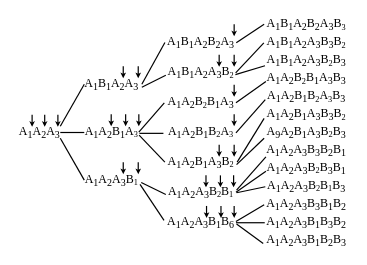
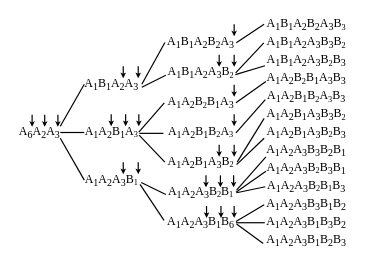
- <mxCell id="25" value="&lt;font style=&quot;font-size: 20px;&quot; face=&quot;Times New Roman&quot;&gt;A&lt;sub&gt;1&lt;/sub&gt;A&lt;sub&gt;2&lt;/sub&gt;&lt;/font&gt;&lt;font style=&quot;&quot; face=&quot;Times New Roman&quot;&gt;&lt;span style=&quot;font-size: 20px;&quot;&gt;A&lt;sub&gt;3&lt;/sub&gt;&lt;/span&gt;&lt;/font&gt;" style="text;html=1;align=center;verticalAlign=middle;resizable=0;points=[];autosize=1;strokeColor=none;fillColor=none;" vertex="1" parent="1"><mxGeometry x="20" y="200" width="90" height="40" as="geometry" /></mxCell>
+ <mxCell id="25" value="&lt;font style=&quot;font-size: 20px;&quot; face=&quot;Times New Roman&quot;&gt;A&lt;sub&gt;6&lt;/sub&gt;A&lt;sub&gt;2&lt;/sub&gt;&lt;/font&gt;&lt;font style=&quot;&quot; face=&quot;Times New Roman&quot;&gt;&lt;span style=&quot;font-size: 20px;&quot;&gt;A&lt;sub&gt;3&lt;/sub&gt;&lt;/span&gt;&lt;/font&gt;" style="text;html=1;align=center;verticalAlign=middle;resizable=0;points=[];autosize=1;strokeColor=none;fillColor=none;" vertex="1" parent="1"><mxGeometry x="20" y="200" width="90" height="40" as="geometry" /></mxCell>
- <mxCell id="8" value="&lt;font style=&quot;font-size: 20px;&quot; face=&quot;Times New Roman&quot;&gt;A&lt;sub&gt;9&lt;/sub&gt;A&lt;sub&gt;2&lt;/sub&gt;B&lt;sub&gt;1&lt;/sub&gt;&lt;/font&gt;&lt;font style=&quot;&quot; face=&quot;Times New Roman&quot;&gt;&lt;span style=&quot;font-size: 20px;&quot;&gt;A&lt;sub&gt;3&lt;/sub&gt;B&lt;/span&gt;&lt;span style=&quot;font-size: 16.667px;&quot;&gt;&lt;sub&gt;2&lt;/sub&gt;&lt;/span&gt;&lt;span style=&quot;font-size: 20px;&quot;&gt;B&lt;sub&gt;3&lt;/sub&gt;&lt;/span&gt;&lt;/font&gt;" style="text;html=1;align=center;verticalAlign=middle;resizable=0;points=[];autosize=1;strokeColor=none;fillColor=none;" vertex="1" parent="1"><mxGeometry x="430" y="200" width="160" height="40" as="geometry" /></mxCell>
+ <mxCell id="8" value="&lt;font style=&quot;font-size: 20px;&quot; face=&quot;Times New Roman&quot;&gt;A&lt;sub&gt;1&lt;/sub&gt;A&lt;sub&gt;2&lt;/sub&gt;B&lt;sub&gt;1&lt;/sub&gt;&lt;/font&gt;&lt;font style=&quot;&quot; face=&quot;Times New Roman&quot;&gt;&lt;span style=&quot;font-size: 20px;&quot;&gt;A&lt;sub&gt;3&lt;/sub&gt;B&lt;/span&gt;&lt;span style=&quot;font-size: 16.667px;&quot;&gt;&lt;sub&gt;2&lt;/sub&gt;&lt;/span&gt;&lt;span style=&quot;font-size: 20px;&quot;&gt;B&lt;sub&gt;3&lt;/sub&gt;&lt;/span&gt;&lt;/font&gt;" style="text;html=1;align=center;verticalAlign=middle;resizable=0;points=[];autosize=1;strokeColor=none;fillColor=none;" vertex="1" parent="1"><mxGeometry x="430" y="200" width="160" height="40" as="geometry" /></mxCell>
